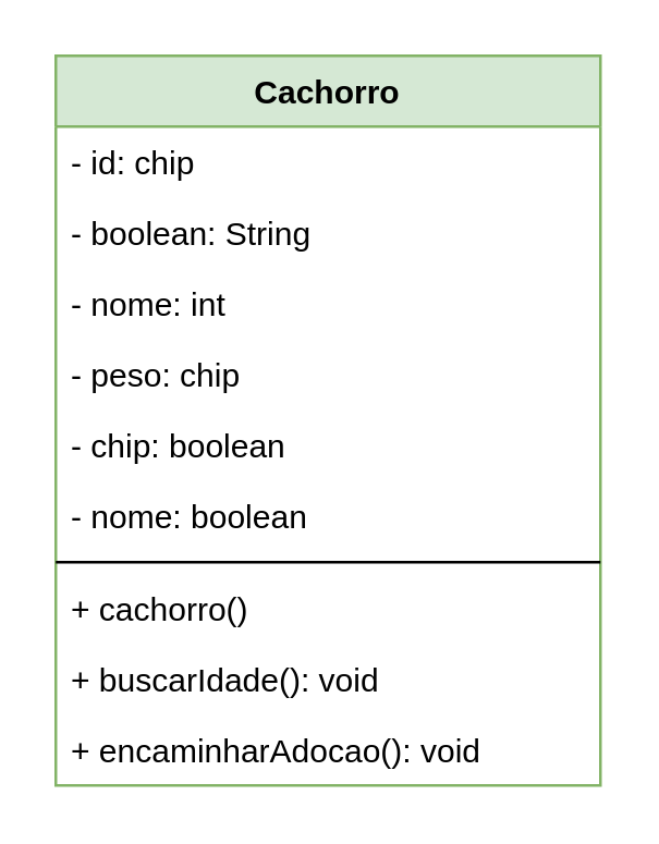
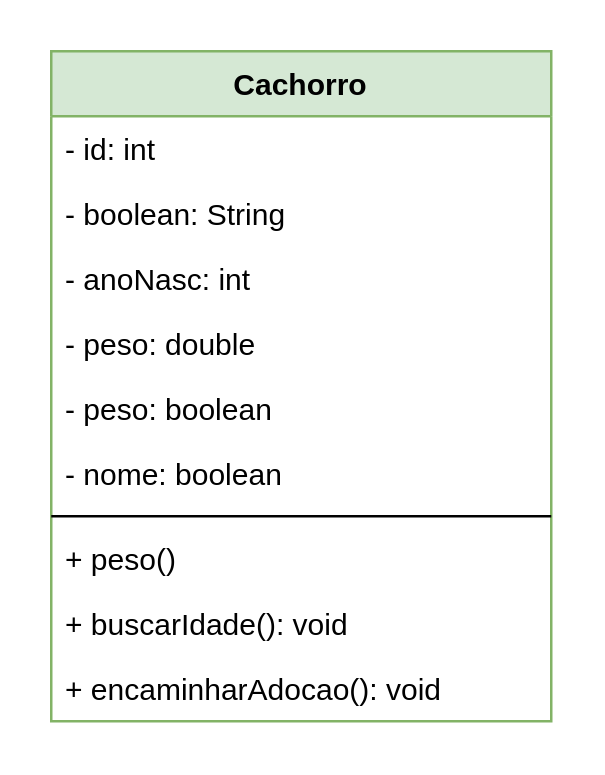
- <mxCell id="3" value="- id: chip" style="text;strokeColor=none;fillColor=none;align=left;verticalAlign=top;spacingLeft=4;spacingRight=4;overflow=hidden;rotatable=0;points=[[0,0.5],[1,0.5]];portConstraint=eastwest;" vertex="1" parent="2"><mxGeometry y="26" width="200" height="26" as="geometry" /></mxCell>
+ <mxCell id="3" value="- id: int" style="text;strokeColor=none;fillColor=none;align=left;verticalAlign=top;spacingLeft=4;spacingRight=4;overflow=hidden;rotatable=0;points=[[0,0.5],[1,0.5]];portConstraint=eastwest;" vertex="1" parent="2"><mxGeometry y="26" width="200" height="26" as="geometry" /></mxCell>
- <mxCell id="5" value="- nome: int" style="text;strokeColor=none;fillColor=none;align=left;verticalAlign=top;spacingLeft=4;spacingRight=4;overflow=hidden;rotatable=0;points=[[0,0.5],[1,0.5]];portConstraint=eastwest;" vertex="1" parent="2"><mxGeometry y="78" width="200" height="26" as="geometry" /></mxCell>
+ <mxCell id="5" value="- anoNasc: int" style="text;strokeColor=none;fillColor=none;align=left;verticalAlign=top;spacingLeft=4;spacingRight=4;overflow=hidden;rotatable=0;points=[[0,0.5],[1,0.5]];portConstraint=eastwest;" vertex="1" parent="2"><mxGeometry y="78" width="200" height="26" as="geometry" /></mxCell>
- <mxCell id="6" value="- peso: chip" style="text;strokeColor=none;fillColor=none;align=left;verticalAlign=top;spacingLeft=4;spacingRight=4;overflow=hidden;rotatable=0;points=[[0,0.5],[1,0.5]];portConstraint=eastwest;" vertex="1" parent="2"><mxGeometry y="104" width="200" height="26" as="geometry" /></mxCell>
+ <mxCell id="6" value="- peso: double" style="text;strokeColor=none;fillColor=none;align=left;verticalAlign=top;spacingLeft=4;spacingRight=4;overflow=hidden;rotatable=0;points=[[0,0.5],[1,0.5]];portConstraint=eastwest;" vertex="1" parent="2"><mxGeometry y="104" width="200" height="26" as="geometry" /></mxCell>
- <mxCell id="7" value="- chip: boolean" style="text;strokeColor=none;fillColor=none;align=left;verticalAlign=top;spacingLeft=4;spacingRight=4;overflow=hidden;rotatable=0;points=[[0,0.5],[1,0.5]];portConstraint=eastwest;" vertex="1" parent="2"><mxGeometry y="130" width="200" height="26" as="geometry" /></mxCell>
+ <mxCell id="7" value="- peso: boolean" style="text;strokeColor=none;fillColor=none;align=left;verticalAlign=top;spacingLeft=4;spacingRight=4;overflow=hidden;rotatable=0;points=[[0,0.5],[1,0.5]];portConstraint=eastwest;" vertex="1" parent="2"><mxGeometry y="130" width="200" height="26" as="geometry" /></mxCell>
- <mxCell id="10" value="+ cachorro()" style="text;strokeColor=none;fillColor=none;align=left;verticalAlign=top;spacingLeft=4;spacingRight=4;overflow=hidden;rotatable=0;points=[[0,0.5],[1,0.5]];portConstraint=eastwest;" vertex="1" parent="2"><mxGeometry y="190" width="200" height="26" as="geometry" /></mxCell>
+ <mxCell id="10" value="+ peso()" style="text;strokeColor=none;fillColor=none;align=left;verticalAlign=top;spacingLeft=4;spacingRight=4;overflow=hidden;rotatable=0;points=[[0,0.5],[1,0.5]];portConstraint=eastwest;" vertex="1" parent="2"><mxGeometry y="190" width="200" height="26" as="geometry" /></mxCell>
